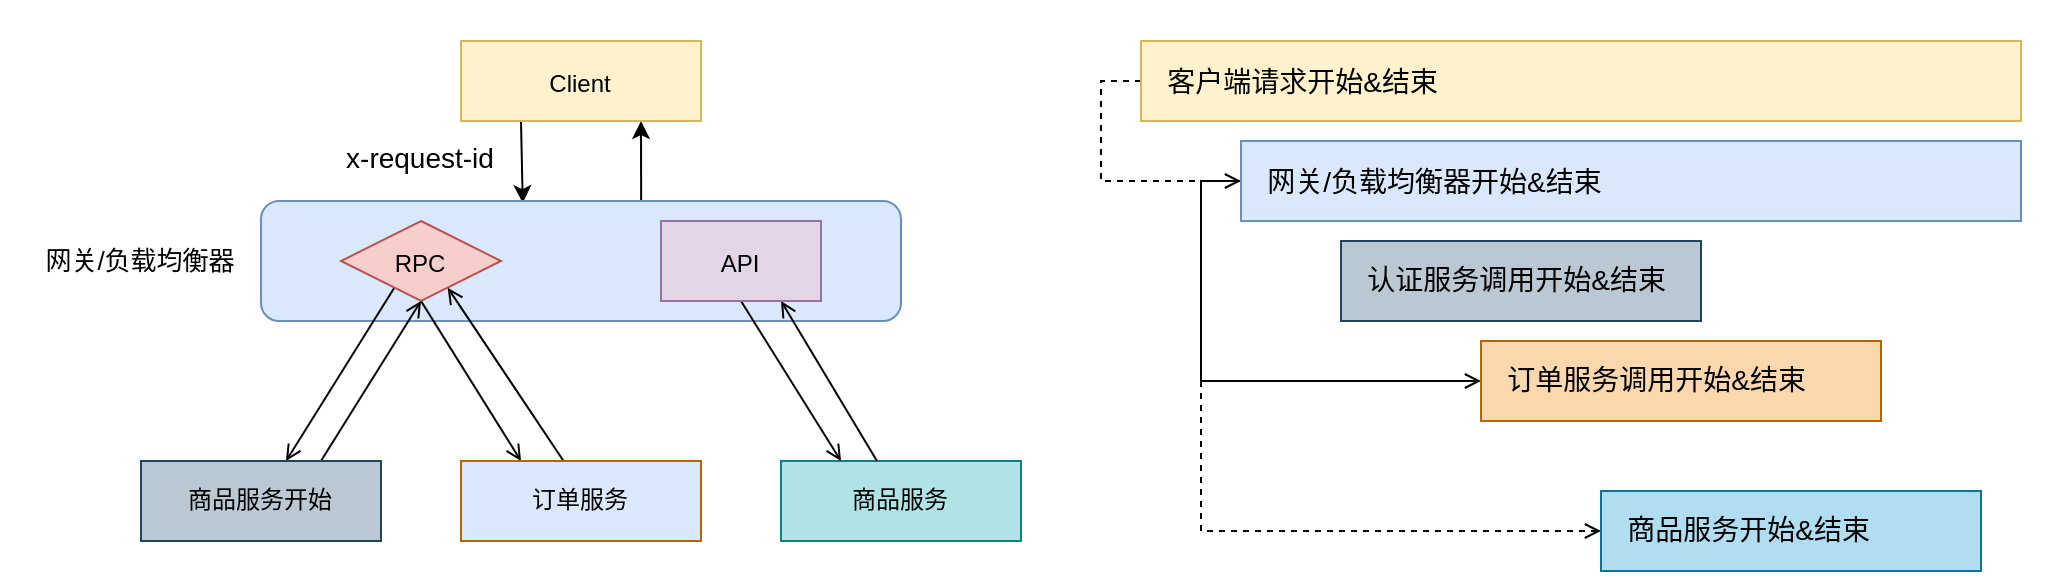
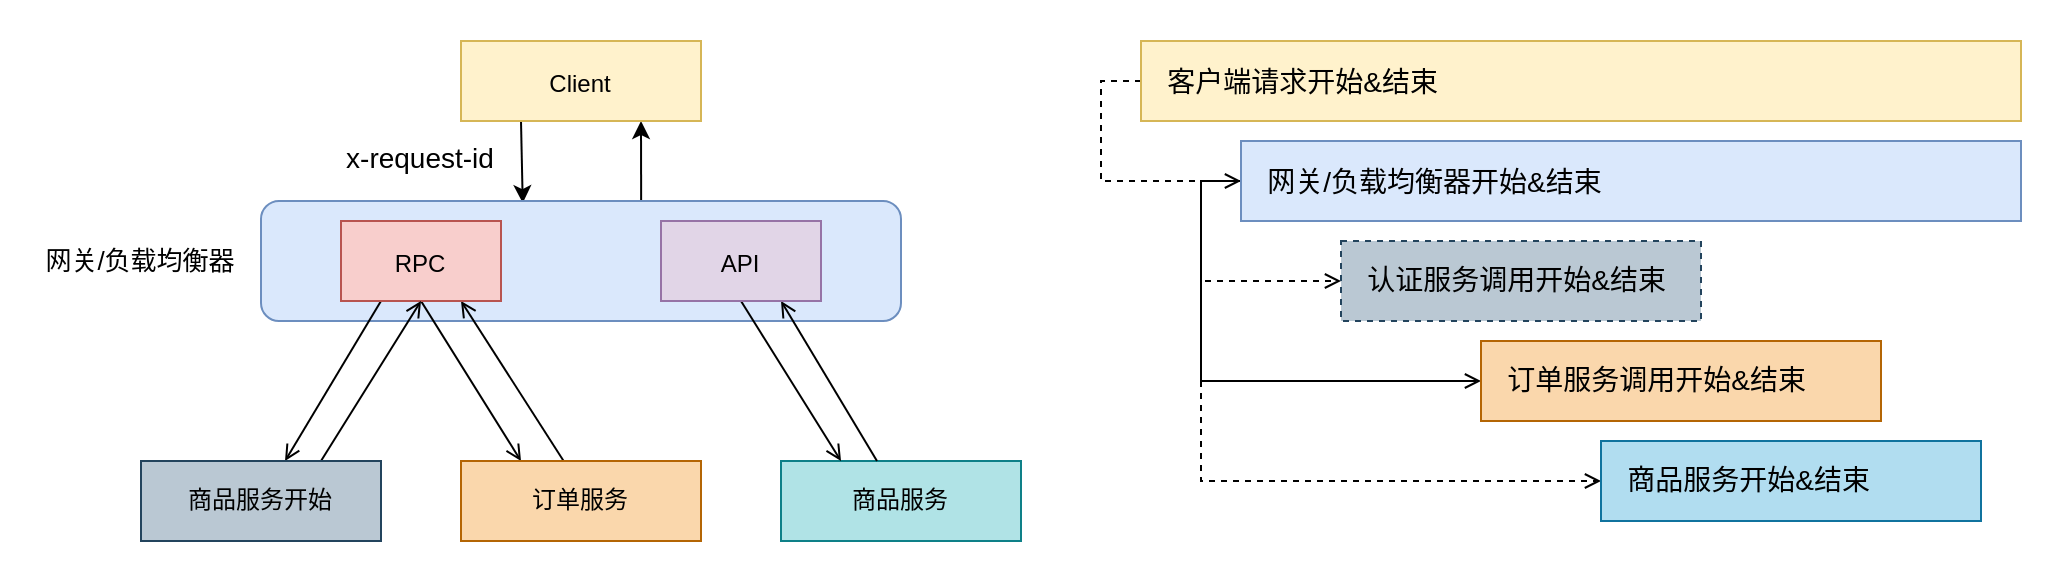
- <mxCell id="9" value="&lt;font style=&quot;font-size: 12px&quot;&gt;RPC&lt;/font&gt;" style="rhombus;whiteSpace=wrap;html=1;fontFamily=Helvetica;fontSize=19;strokeWidth=1;fillColor=#f8cecc;strokeColor=#b85450;" parent="1" vertex="1"><mxGeometry x="170" y="110" width="80" height="40" as="geometry" /></mxCell>
+ <mxCell id="9" value="&lt;font style=&quot;font-size: 12px&quot;&gt;RPC&lt;/font&gt;" style="rounded=0;whiteSpace=wrap;html=1;fontFamily=Helvetica;fontSize=19;strokeWidth=1;fillColor=#f8cecc;strokeColor=#b85450;" parent="1" vertex="1"><mxGeometry x="170" y="110" width="80" height="40" as="geometry" /></mxCell>
+ <mxCell id="20" style="edgeStyle=orthogonalEdgeStyle;rounded=0;orthogonalLoop=1;jettySize=auto;html=1;exitX=0;exitY=0.5;exitDx=0;exitDy=0;entryX=0;entryY=0.5;entryDx=0;entryDy=0;fontSize=14;startArrow=none;startFill=0;endArrow=open;endFill=0;dashed=1;" edge="1" parent="1" source="23" target="24"><mxGeometry relative="1" as="geometry" /></mxCell>
- <mxCell id="24" value="&lt;font style=&quot;font-size: 14px&quot;&gt;&amp;nbsp; &amp;nbsp;认证服务调用开始&amp;amp;结束&lt;/font&gt;" style="rounded=0;whiteSpace=wrap;html=1;fillColor=#bac8d3;strokeColor=#23445d;align=left;" vertex="1" parent="1"><mxGeometry x="670" y="120" width="180" height="40" as="geometry" /></mxCell>
+ <mxCell id="24" value="&lt;font style=&quot;font-size: 14px&quot;&gt;&amp;nbsp; &amp;nbsp;认证服务调用开始&amp;amp;结束&lt;/font&gt;" style="rounded=0;whiteSpace=wrap;html=1;fillColor=#bac8d3;strokeColor=#23445d;align=left;dashed=1;" vertex="1" parent="1"><mxGeometry x="670" y="120" width="180" height="40" as="geometry" /></mxCell>
- <mxCell id="12" value="订单服务" style="rounded=0;whiteSpace=wrap;html=1;fillColor=#dae8fc;strokeColor=#b46504;" vertex="1" parent="1"><mxGeometry x="230" y="230" width="120" height="40" as="geometry" /></mxCell>
+ <mxCell id="12" value="订单服务" style="rounded=0;whiteSpace=wrap;html=1;fillColor=#fad7ac;strokeColor=#b46504;" vertex="1" parent="1"><mxGeometry x="230" y="230" width="120" height="40" as="geometry" /></mxCell>
- <mxCell id="25" value="&lt;font style=&quot;font-size: 14px&quot;&gt;&amp;nbsp; &amp;nbsp;商品服务开始&amp;amp;结束&lt;/font&gt;" style="rounded=0;whiteSpace=wrap;html=1;fillColor=#b1ddf0;strokeColor=#10739e;align=left;" vertex="1" parent="1"><mxGeometry x="800" y="245" width="190" height="40" as="geometry" /></mxCell>
+ <mxCell id="25" value="&lt;font style=&quot;font-size: 14px&quot;&gt;&amp;nbsp; &amp;nbsp;商品服务开始&amp;amp;结束&lt;/font&gt;" style="rounded=0;whiteSpace=wrap;html=1;fillColor=#b1ddf0;strokeColor=#10739e;align=left;" vertex="1" parent="1"><mxGeometry x="800" y="220" width="190" height="40" as="geometry" /></mxCell>
